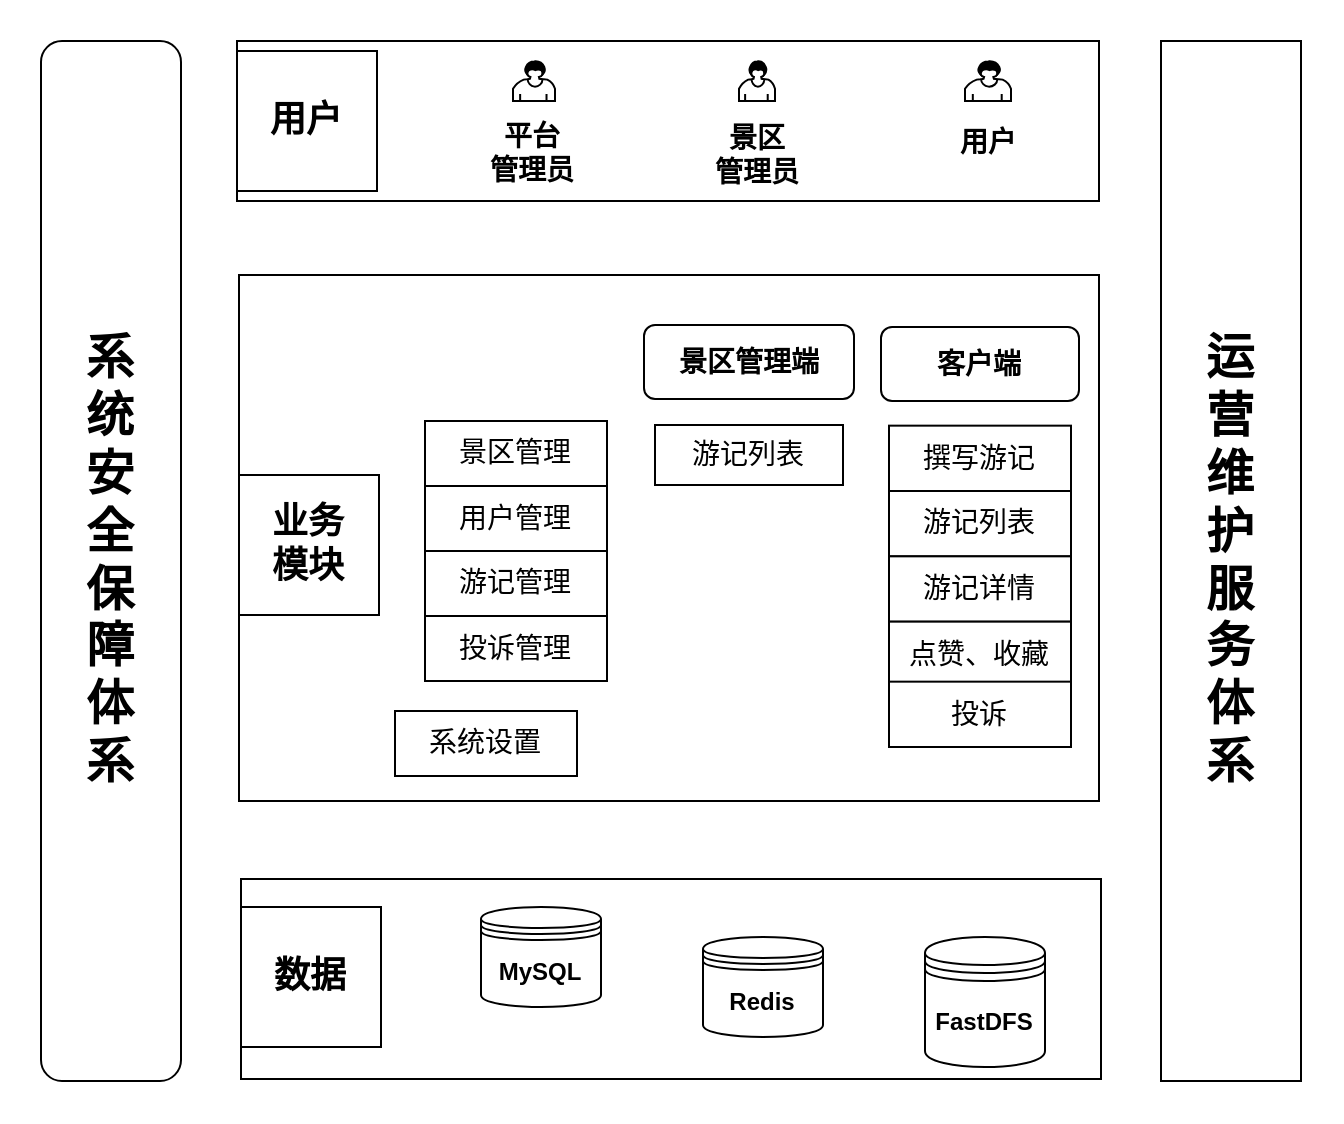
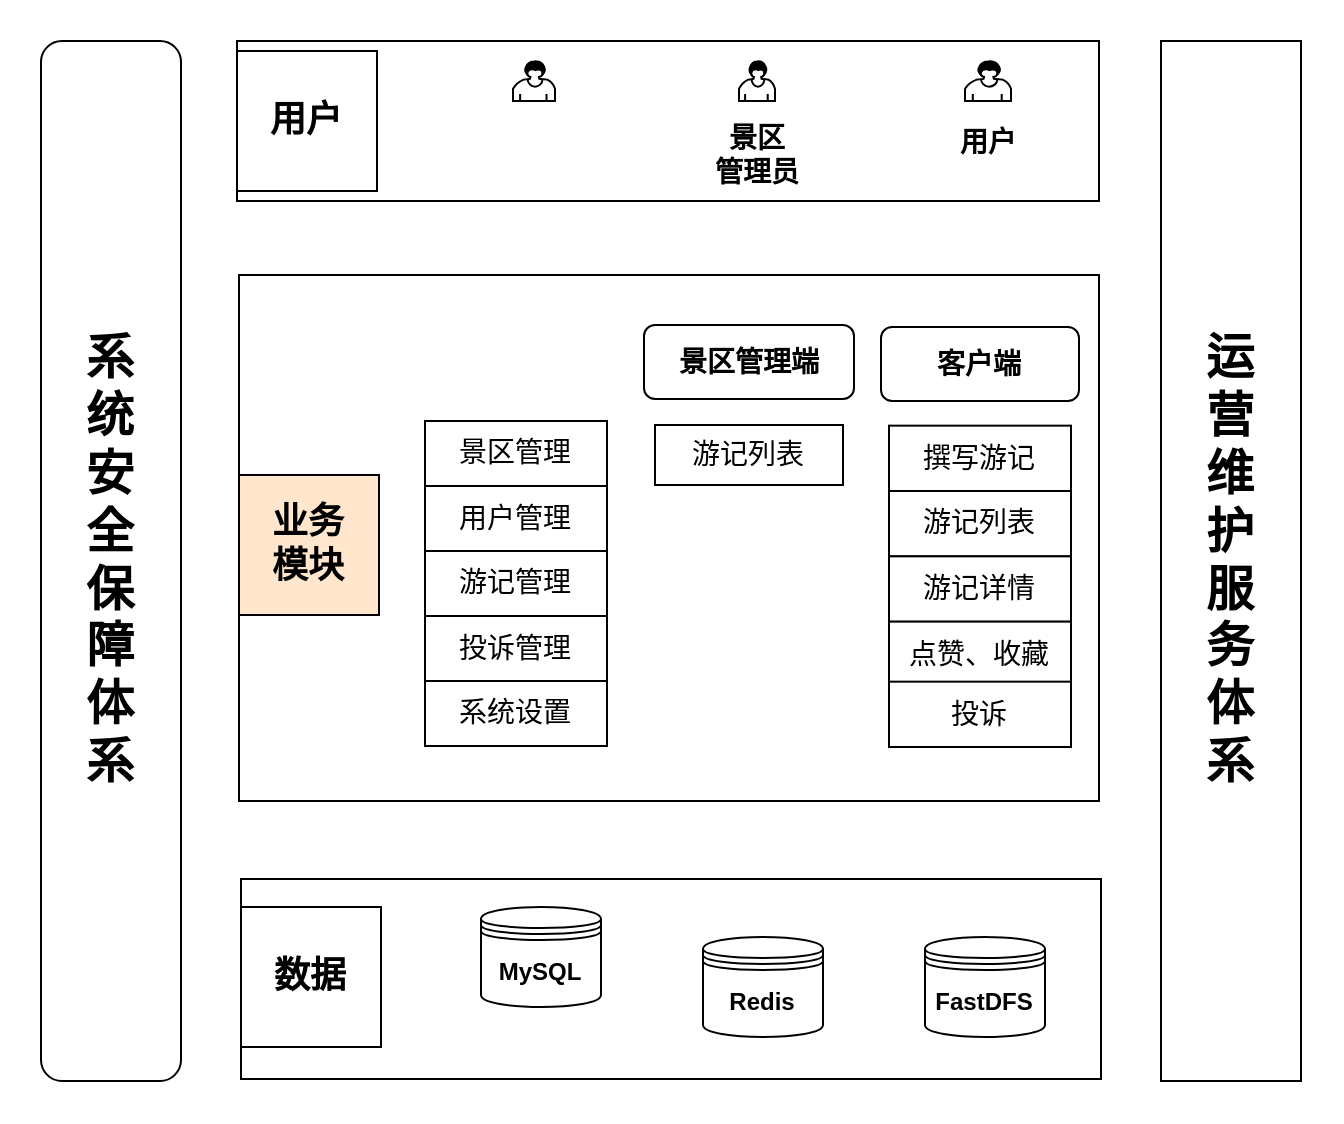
- <mxCell id="10" value="&lt;font style=&quot;font-size: 14px&quot;&gt;平台&lt;br&gt;管理员&lt;/font&gt;" style="text;html=1;strokeColor=none;fillColor=none;align=center;verticalAlign=middle;whiteSpace=wrap;rounded=0;fontStyle=1" parent="1" vertex="1"><mxGeometry x="239" y="66" width="54" height="20" as="geometry" /></mxCell>
- <mxCell id="4" value="&lt;b&gt;&lt;font style=&quot;font-size: 18px&quot;&gt;业务&lt;br&gt;模块&lt;br&gt;&lt;/font&gt;&lt;/b&gt;" style="rounded=0;whiteSpace=wrap;html=1;" parent="1" vertex="1"><mxGeometry x="119" y="237" width="70" height="70" as="geometry" /></mxCell>
+ <mxCell id="4" value="&lt;b&gt;&lt;font style=&quot;font-size: 18px&quot;&gt;业务&lt;br&gt;模块&lt;br&gt;&lt;/font&gt;&lt;/b&gt;" style="rounded=0;whiteSpace=wrap;html=1;fillColor=#ffe6cc;" parent="1" vertex="1"><mxGeometry x="119" y="237" width="70" height="70" as="geometry" /></mxCell>
- <mxCell id="33" value="&lt;span style=&quot;line-height: 150%&quot;&gt;&lt;font style=&quot;font-size: 14px&quot;&gt;系统设置&lt;/font&gt;&lt;/span&gt;" style="rounded=0;whiteSpace=wrap;html=1;" vertex="1" parent="1"><mxGeometry x="197" y="355" width="91" height="32.5" as="geometry" /></mxCell>
+ <mxCell id="33" value="&lt;span style=&quot;line-height: 150%&quot;&gt;&lt;font style=&quot;font-size: 14px&quot;&gt;系统设置&lt;/font&gt;&lt;/span&gt;" style="rounded=0;whiteSpace=wrap;html=1;" vertex="1" parent="1"><mxGeometry x="212" y="340" width="91" height="32.5" as="geometry" /></mxCell>
- <mxCell id="32" value="FastDFS" style="shape=datastore;whiteSpace=wrap;html=1;fontStyle=1" vertex="1" parent="27"><mxGeometry x="342" y="29" width="60" height="65" as="geometry" /></mxCell>
+ <mxCell id="32" value="FastDFS" style="shape=datastore;whiteSpace=wrap;html=1;fontStyle=1" vertex="1" parent="27"><mxGeometry x="342" y="29" width="60" height="50" as="geometry" /></mxCell>
